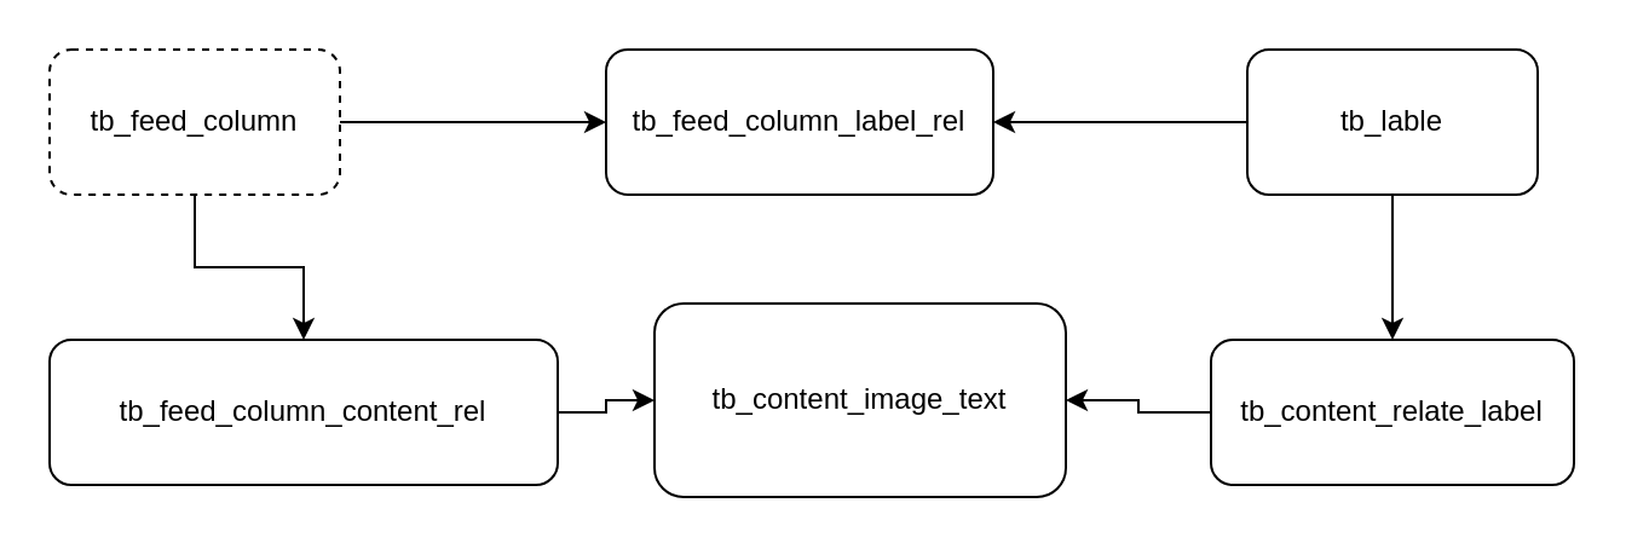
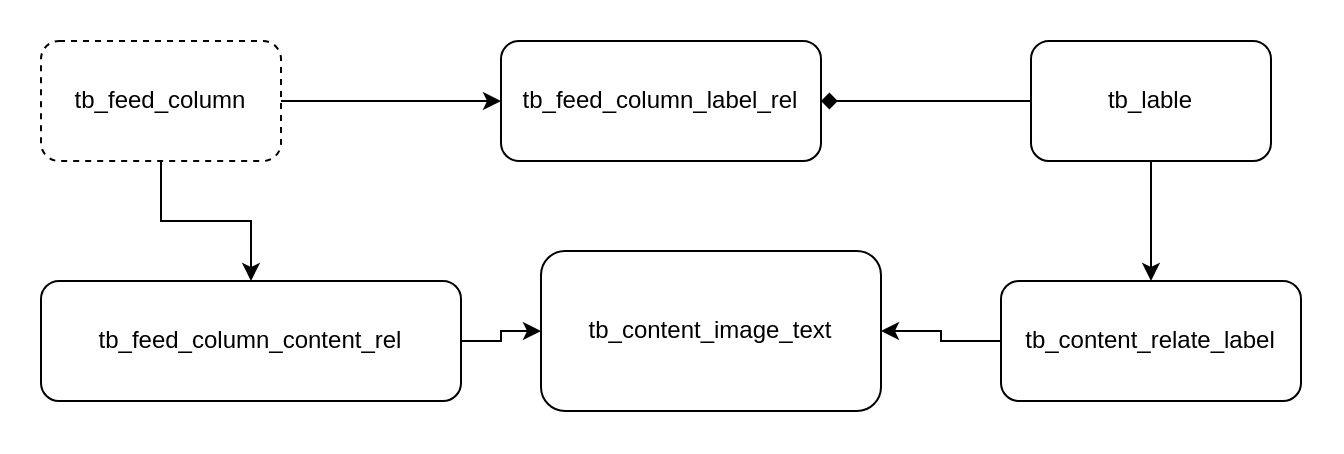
- <mxCell id="12" style="edgeStyle=orthogonalEdgeStyle;rounded=0;orthogonalLoop=1;jettySize=auto;html=1;entryX=1;entryY=0.5;entryDx=0;entryDy=0;" edge="1" parent="1" source="13" target="2"><mxGeometry relative="1" as="geometry" /></mxCell>
+ <mxCell id="12" style="edgeStyle=orthogonalEdgeStyle;rounded=0;orthogonalLoop=1;jettySize=auto;html=1;entryX=1;entryY=0.5;entryDx=0;entryDy=0;endArrow=diamond;" edge="1" parent="1" source="13" target="2"><mxGeometry relative="1" as="geometry" /></mxCell>
